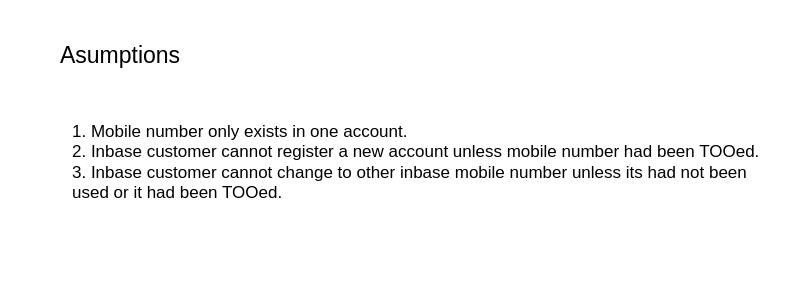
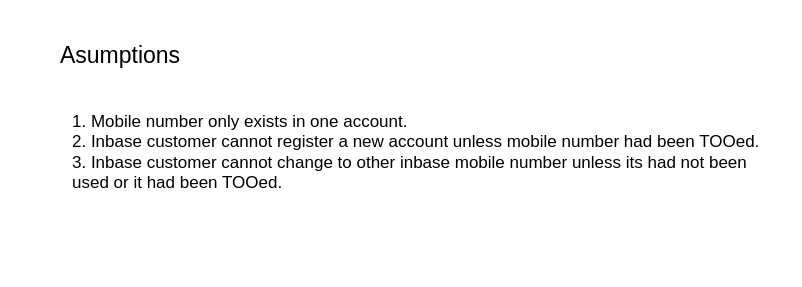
- <mxCell id="3" value="1. Mobile number only exists in one account.&lt;br&gt;2. Inbase customer cannot register a new account unless mobile number had been TOOed.&lt;br&gt;3. Inbase customer cannot change to other inbase mobile number unless its had not been used or it had been TOOed." style="text;html=1;strokeColor=none;fillColor=none;align=left;verticalAlign=top;whiteSpace=wrap;rounded=0;fontSize=17;horizontal=1;" parent="1" vertex="1"><mxGeometry x="70" y="115" width="710" height="160" as="geometry" /></mxCell>
+ <mxCell id="3" value="1. Mobile number only exists in one account.&lt;br&gt;2. Inbase customer cannot register a new account unless mobile number had been TOOed.&lt;br&gt;3. Inbase customer cannot change to other inbase mobile number unless its had not been used or it had been TOOed." style="text;html=1;strokeColor=none;fillColor=none;align=left;verticalAlign=top;whiteSpace=wrap;rounded=0;fontSize=17;horizontal=1;" parent="1" vertex="1"><mxGeometry x="70" y="105" width="710" height="160" as="geometry" /></mxCell>
